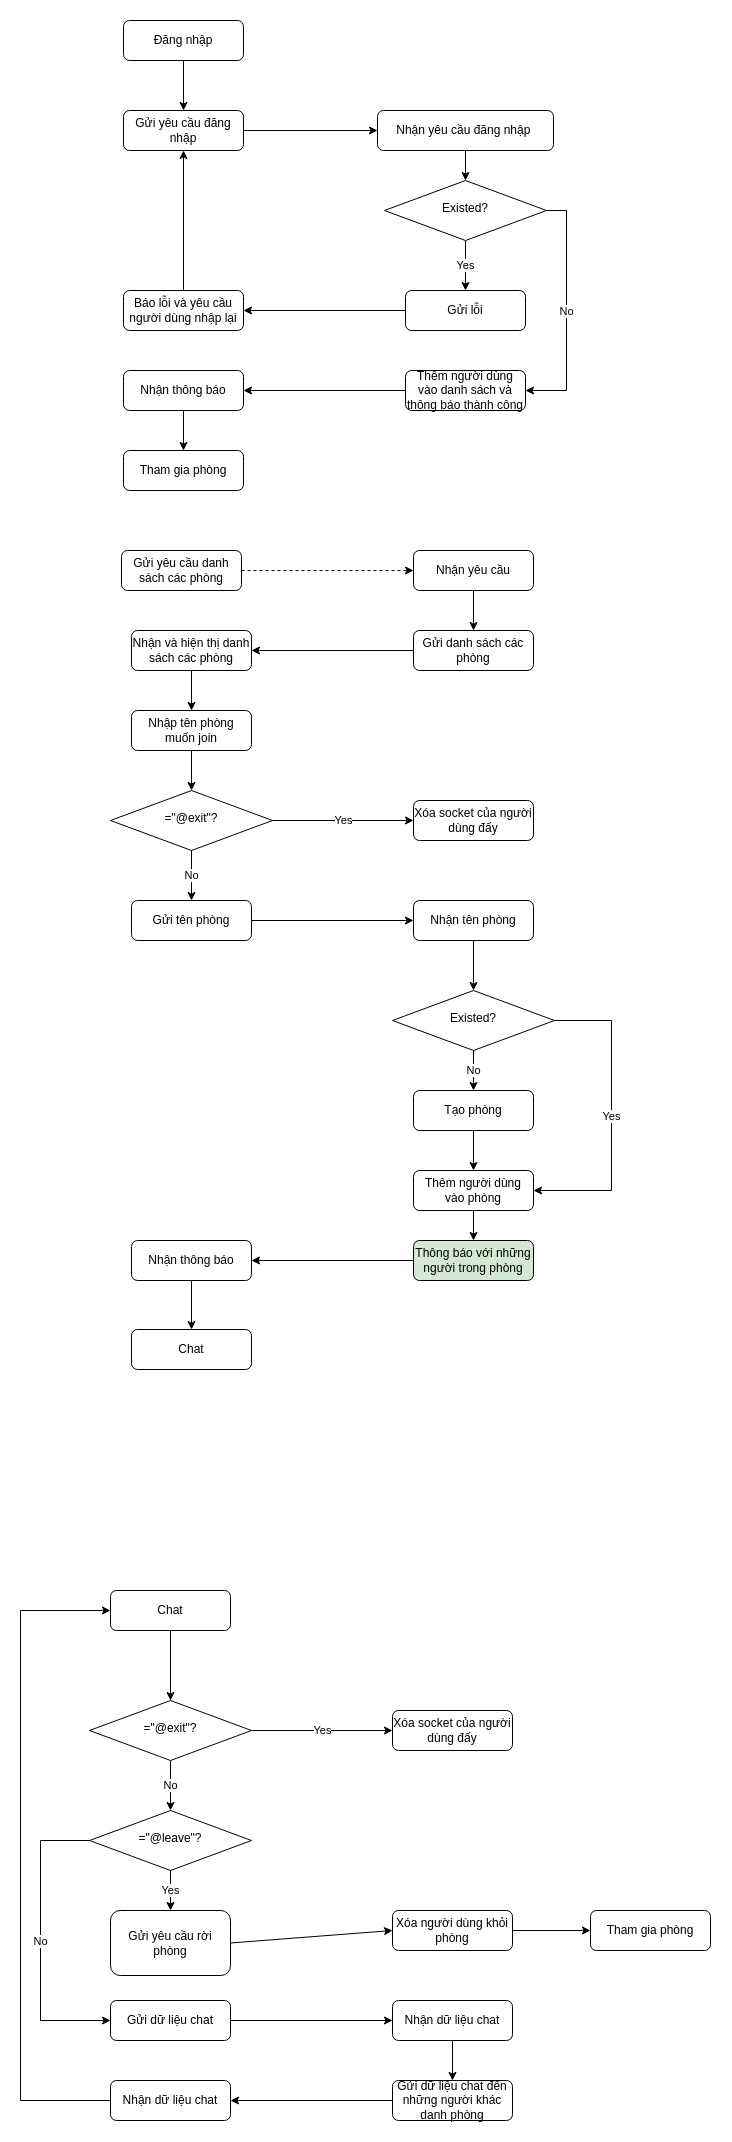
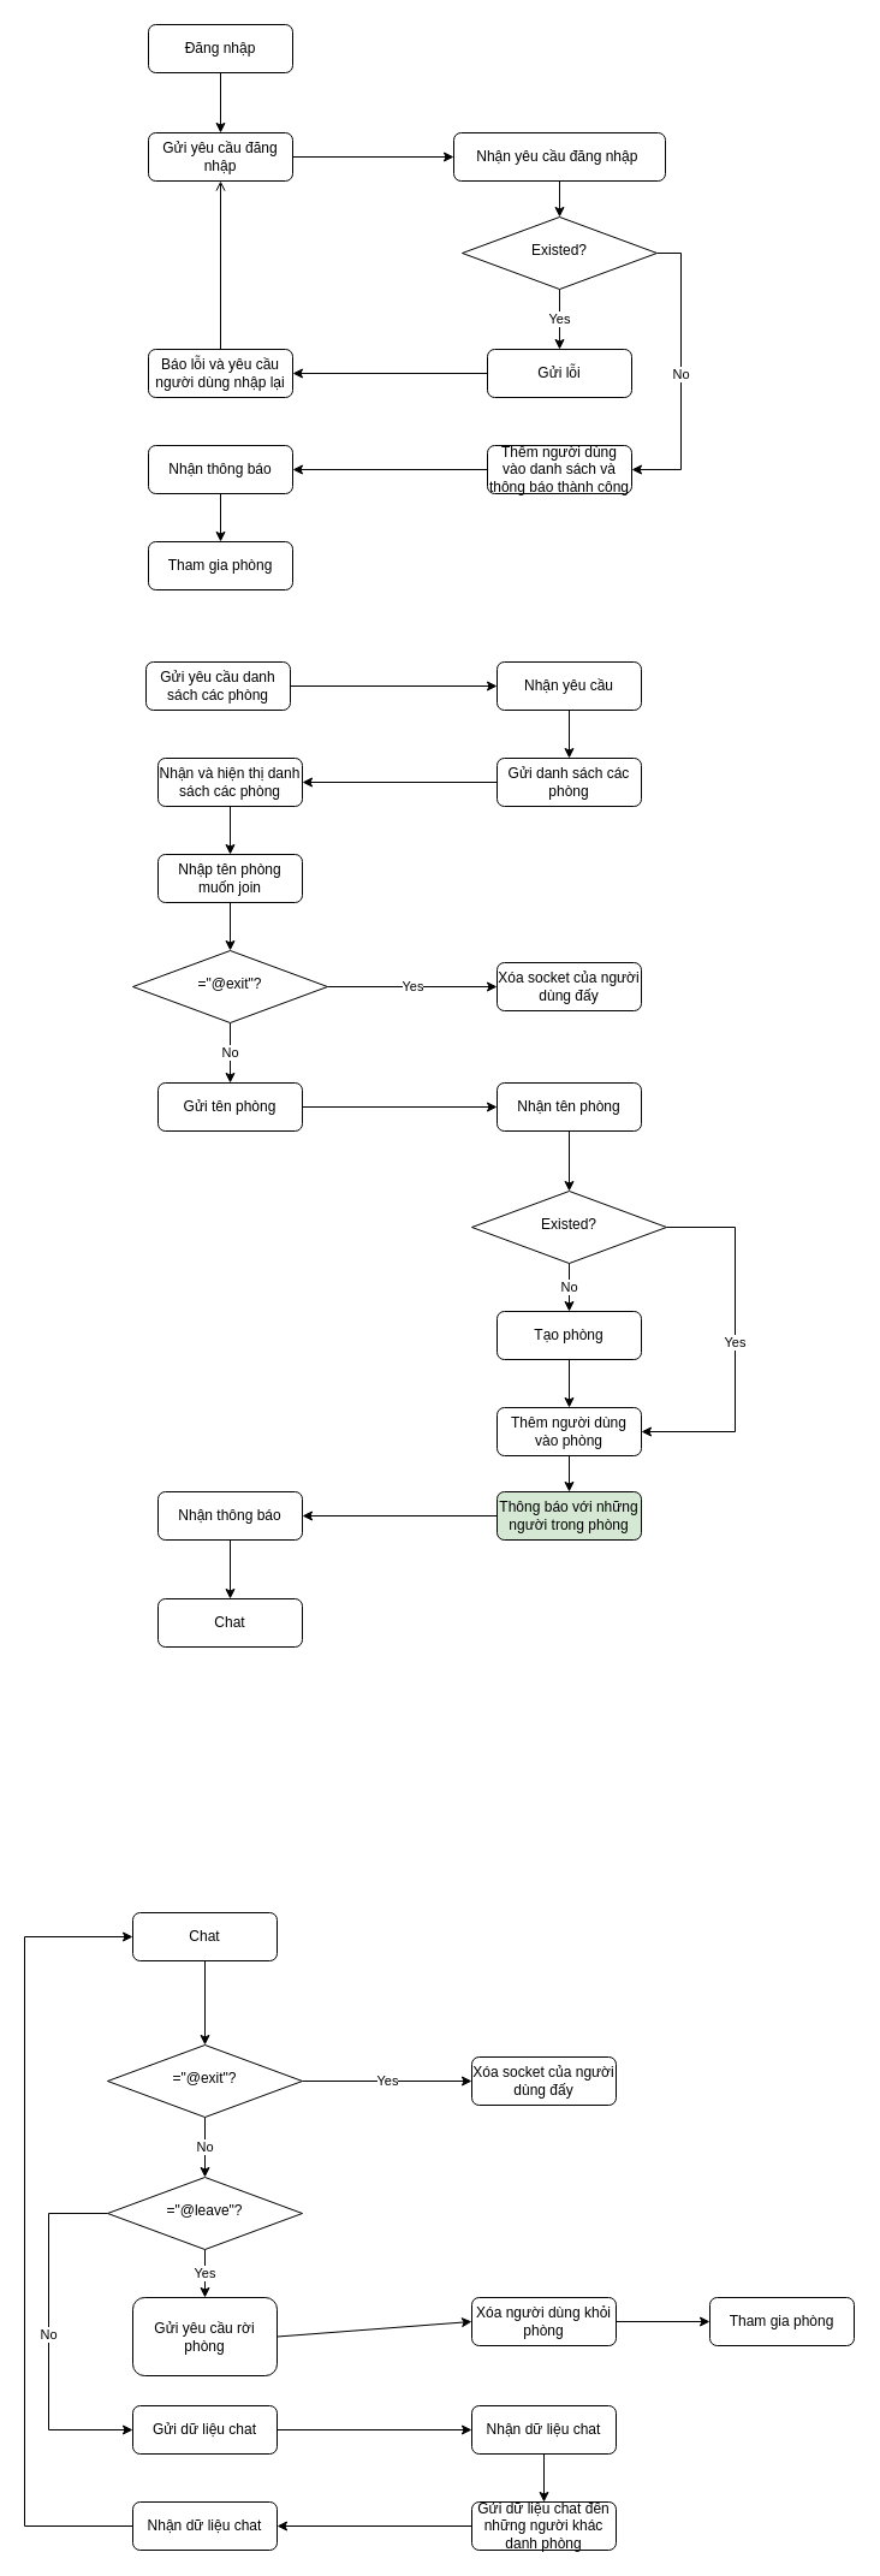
- <mxCell id="11" value="" style="edgeStyle=none;rounded=0;orthogonalLoop=1;jettySize=auto;html=1;" parent="1" source="12" target="7" edge="1"><mxGeometry relative="1" as="geometry" /></mxCell>
+ <mxCell id="11" value="" style="edgeStyle=none;rounded=0;orthogonalLoop=1;jettySize=auto;html=1;endArrow=open;" parent="1" source="12" target="7" edge="1"><mxGeometry relative="1" as="geometry" /></mxCell>
- <mxCell id="68" style="edgeStyle=orthogonalEdgeStyle;rounded=0;orthogonalLoop=1;jettySize=auto;html=1;exitX=1;exitY=0.5;exitDx=0;exitDy=0;entryX=0;entryY=0.5;entryDx=0;entryDy=0;dashed=1;" edge="1" parent="1" source="69" target="71"><mxGeometry relative="1" as="geometry" /></mxCell>
+ <mxCell id="68" style="edgeStyle=orthogonalEdgeStyle;rounded=0;orthogonalLoop=1;jettySize=auto;html=1;exitX=1;exitY=0.5;exitDx=0;exitDy=0;entryX=0;entryY=0.5;entryDx=0;entryDy=0;" edge="1" parent="1" source="69" target="71"><mxGeometry relative="1" as="geometry" /></mxCell>
